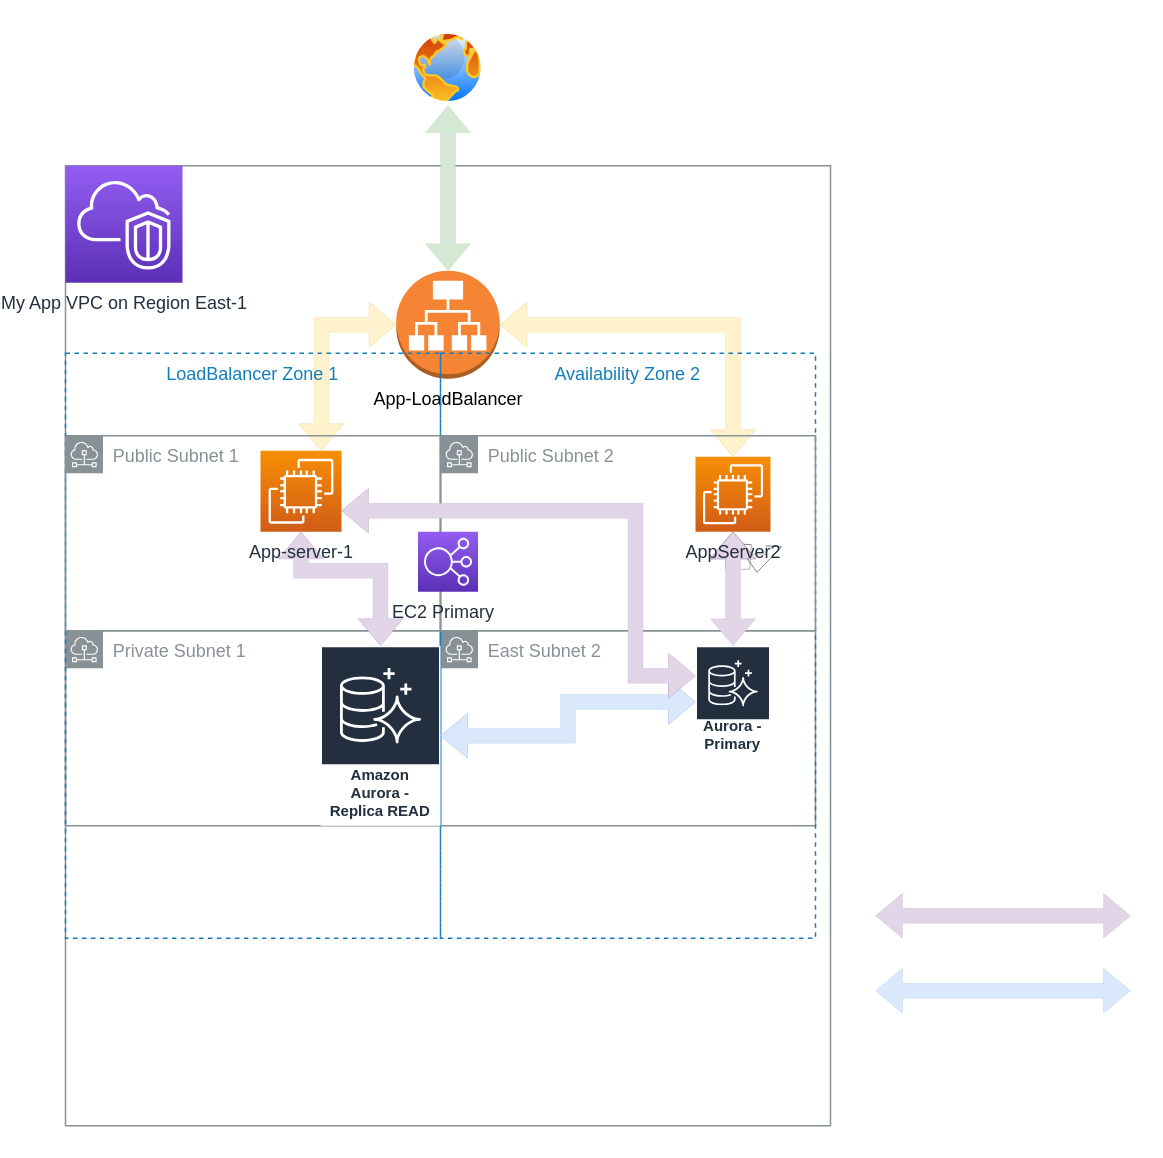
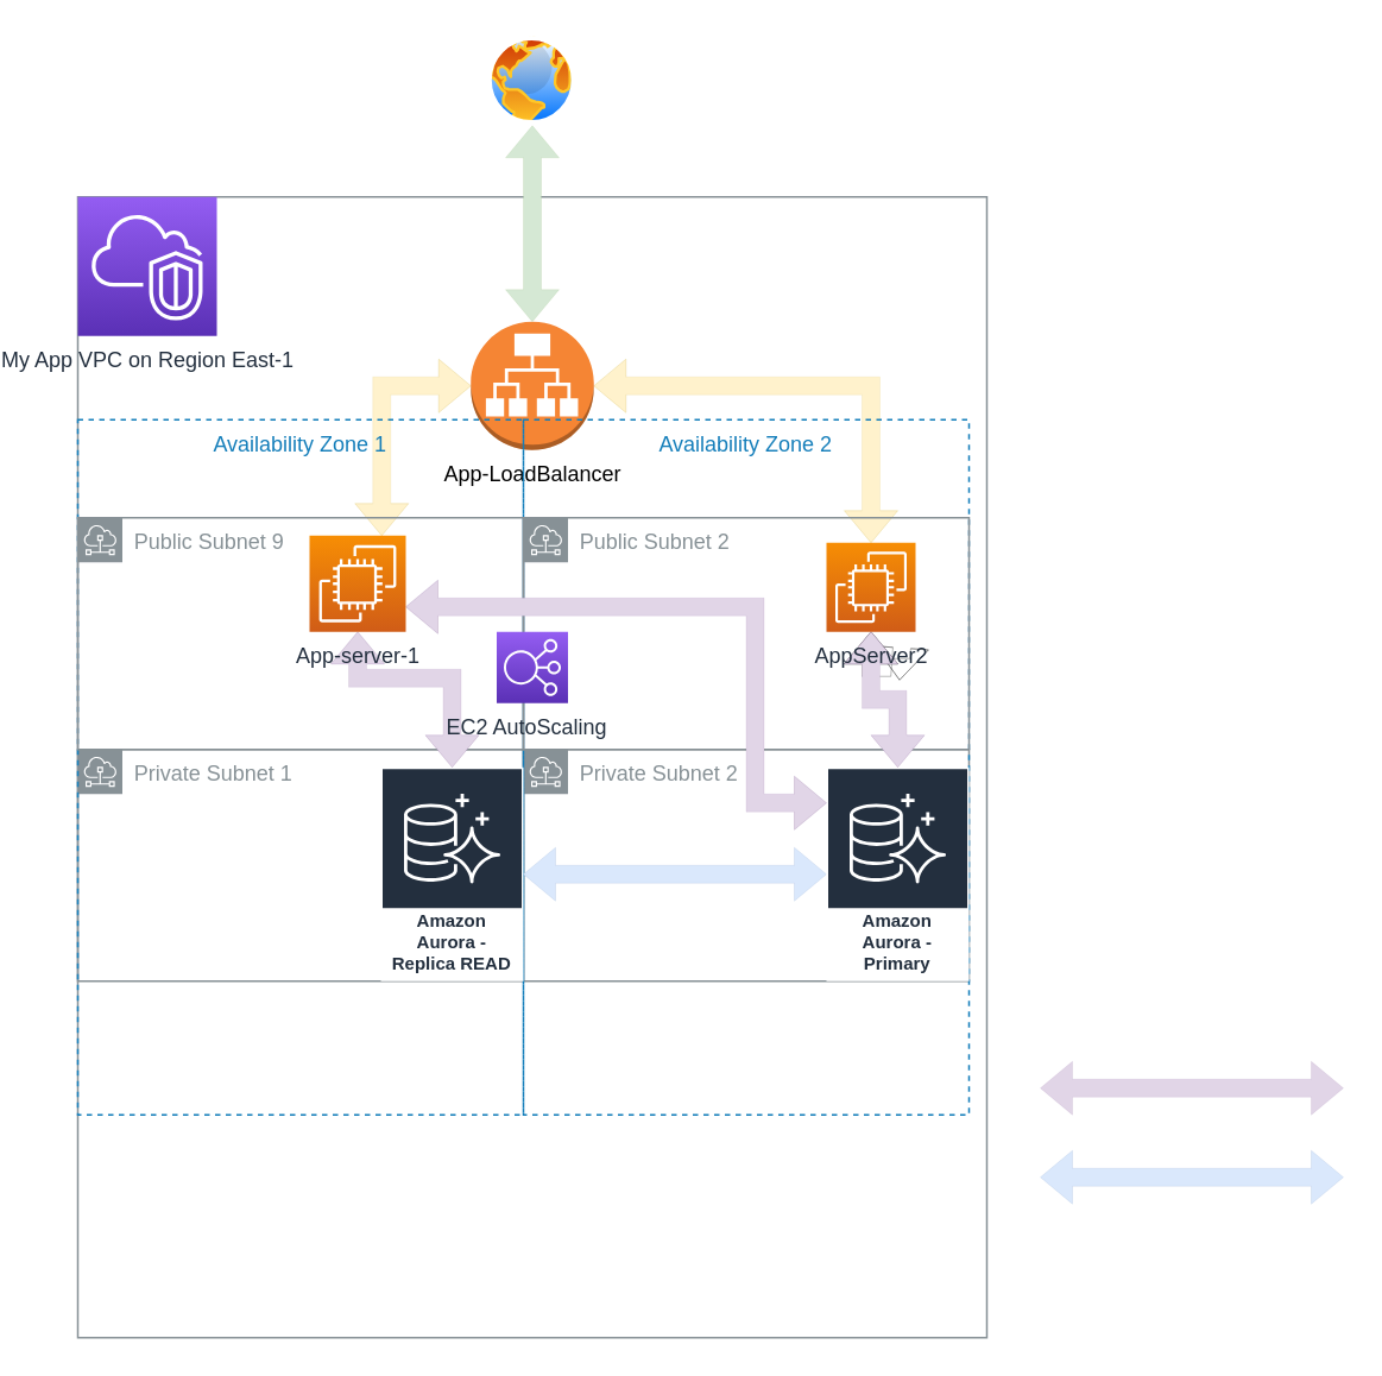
- <mxCell id="9" value="LoadBalancer Zone 1" style="fillColor=none;strokeColor=#147EBA;dashed=1;verticalAlign=top;fontStyle=0;fontColor=#147EBA;movable=0;resizable=0;rotatable=0;deletable=0;editable=0;connectable=0;" vertex="1" parent="1"><mxGeometry x="20" y="235" width="250" height="390" as="geometry" /></mxCell>
+ <mxCell id="9" value="Availability Zone 1" style="fillColor=none;strokeColor=#147EBA;dashed=1;verticalAlign=top;fontStyle=0;fontColor=#147EBA;movable=0;resizable=0;rotatable=0;deletable=0;editable=0;connectable=0;" vertex="1" parent="1"><mxGeometry x="20" y="235" width="250" height="390" as="geometry" /></mxCell>
- <mxCell id="14" value="Public Subnet 1" style="sketch=0;outlineConnect=0;gradientColor=none;html=1;whiteSpace=wrap;fontSize=12;fontStyle=0;shape=mxgraph.aws4.group;grIcon=mxgraph.aws4.group_subnet;strokeColor=#879196;fillColor=none;verticalAlign=top;align=left;spacingLeft=30;fontColor=#879196;dashed=0;movable=0;resizable=0;rotatable=0;deletable=0;editable=0;connectable=0;" vertex="1" parent="1"><mxGeometry x="20" y="290" width="250" height="130" as="geometry" /></mxCell>
+ <mxCell id="14" value="Public Subnet 9" style="sketch=0;outlineConnect=0;gradientColor=none;html=1;whiteSpace=wrap;fontSize=12;fontStyle=0;shape=mxgraph.aws4.group;grIcon=mxgraph.aws4.group_subnet;strokeColor=#879196;fillColor=none;verticalAlign=top;align=left;spacingLeft=30;fontColor=#879196;dashed=0;movable=0;resizable=0;rotatable=0;deletable=0;editable=0;connectable=0;" vertex="1" parent="1"><mxGeometry x="20" y="290" width="250" height="130" as="geometry" /></mxCell>
- <mxCell id="19" value="EC2 Primary &amp;nbsp;" style="sketch=0;points=[[0,0,0],[0.25,0,0],[0.5,0,0],[0.75,0,0],[1,0,0],[0,1,0],[0.25,1,0],[0.5,1,0],[0.75,1,0],[1,1,0],[0,0.25,0],[0,0.5,0],[0,0.75,0],[1,0.25,0],[1,0.5,0],[1,0.75,0]];outlineConnect=0;fontColor=#232F3E;gradientColor=#945DF2;gradientDirection=north;fillColor=#5A30B5;strokeColor=#ffffff;dashed=0;verticalLabelPosition=bottom;verticalAlign=top;align=center;html=1;fontSize=12;fontStyle=0;aspect=fixed;shape=mxgraph.aws4.resourceIcon;resIcon=mxgraph.aws4.elastic_load_balancing;" vertex="1" parent="1"><mxGeometry x="255" y="354" width="40" height="40" as="geometry" /></mxCell>
+ <mxCell id="19" value="EC2 AutoScaling &amp;nbsp;" style="sketch=0;points=[[0,0,0],[0.25,0,0],[0.5,0,0],[0.75,0,0],[1,0,0],[0,1,0],[0.25,1,0],[0.5,1,0],[0.75,1,0],[1,1,0],[0,0.25,0],[0,0.5,0],[0,0.75,0],[1,0.25,0],[1,0.5,0],[1,0.75,0]];outlineConnect=0;fontColor=#232F3E;gradientColor=#945DF2;gradientDirection=north;fillColor=#5A30B5;strokeColor=#ffffff;dashed=0;verticalLabelPosition=bottom;verticalAlign=top;align=center;html=1;fontSize=12;fontStyle=0;aspect=fixed;shape=mxgraph.aws4.resourceIcon;resIcon=mxgraph.aws4.elastic_load_balancing;" vertex="1" parent="1"><mxGeometry x="255" y="354" width="40" height="40" as="geometry" /></mxCell>
- <mxCell id="3" value="East Subnet 2" style="sketch=0;outlineConnect=0;gradientColor=none;html=1;whiteSpace=wrap;fontSize=12;fontStyle=0;shape=mxgraph.aws4.group;grIcon=mxgraph.aws4.group_subnet;strokeColor=#879196;fillColor=none;verticalAlign=top;align=left;spacingLeft=30;fontColor=#879196;dashed=0;" vertex="1" parent="1"><mxGeometry x="270" y="420" width="250" height="130" as="geometry" /></mxCell>
+ <mxCell id="3" value="Private Subnet 2" style="sketch=0;outlineConnect=0;gradientColor=none;html=1;whiteSpace=wrap;fontSize=12;fontStyle=0;shape=mxgraph.aws4.group;grIcon=mxgraph.aws4.group_subnet;strokeColor=#879196;fillColor=none;verticalAlign=top;align=left;spacingLeft=30;fontColor=#879196;dashed=0;" vertex="1" parent="1"><mxGeometry x="270" y="420" width="250" height="130" as="geometry" /></mxCell>
- <mxCell id="12" value="Amazon&lt;br&gt;Aurora - Primary" style="sketch=0;outlineConnect=0;fontColor=#232F3E;gradientColor=none;strokeColor=#ffffff;fillColor=#232F3E;dashed=0;verticalLabelPosition=middle;verticalAlign=bottom;align=center;html=1;whiteSpace=wrap;fontSize=10;fontStyle=1;spacing=3;shape=mxgraph.aws4.productIcon;prIcon=mxgraph.aws4.aurora;" vertex="1" parent="1"><mxGeometry x="440" y="430" width="50" height="75" as="geometry" /></mxCell>
+ <mxCell id="12" value="Amazon&lt;br&gt;Aurora - Primary" style="sketch=0;outlineConnect=0;fontColor=#232F3E;gradientColor=none;strokeColor=#ffffff;fillColor=#232F3E;dashed=0;verticalLabelPosition=middle;verticalAlign=bottom;align=center;html=1;whiteSpace=wrap;fontSize=10;fontStyle=1;spacing=3;shape=mxgraph.aws4.productIcon;prIcon=mxgraph.aws4.aurora;" vertex="1" parent="1"><mxGeometry x="440" y="430" width="80" height="120" as="geometry" /></mxCell>
